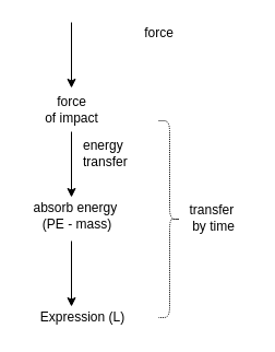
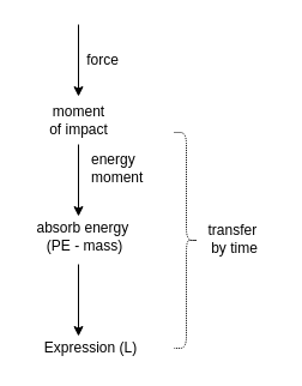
- <mxCell id="3" value="force" style="text;html=1;align=center;verticalAlign=middle;resizable=0;points=[];autosize=1;strokeColor=none;fillColor=none;" vertex="1" parent="1"><mxGeometry x="125" y="20" width="40" height="20" as="geometry" /></mxCell>
+ <mxCell id="3" value="force" style="text;html=1;align=center;verticalAlign=middle;resizable=0;points=[];autosize=1;strokeColor=none;fillColor=none;" vertex="1" parent="1"><mxGeometry x="65" y="40" width="40" height="20" as="geometry" /></mxCell>
- <mxCell id="4" value="force&lt;br&gt;of impact" style="text;html=1;align=center;verticalAlign=middle;resizable=0;points=[];autosize=1;strokeColor=none;fillColor=none;" vertex="1" parent="1"><mxGeometry x="35" y="85" width="60" height="30" as="geometry" /></mxCell>
+ <mxCell id="4" value="moment&lt;br&gt;of impact" style="text;html=1;align=center;verticalAlign=middle;resizable=0;points=[];autosize=1;strokeColor=none;fillColor=none;" vertex="1" parent="1"><mxGeometry x="35" y="85" width="60" height="30" as="geometry" /></mxCell>
- <mxCell id="6" value="energy&lt;br&gt;transfer" style="text;html=1;align=left;verticalAlign=middle;resizable=0;points=[];autosize=1;strokeColor=none;fillColor=none;" vertex="1" parent="1"><mxGeometry x="74" y="125" width="60" height="30" as="geometry" /></mxCell>
+ <mxCell id="6" value="energy&lt;br&gt;moment" style="text;html=1;align=left;verticalAlign=middle;resizable=0;points=[];autosize=1;strokeColor=none;fillColor=none;" vertex="1" parent="1"><mxGeometry x="74" y="125" width="60" height="30" as="geometry" /></mxCell>
